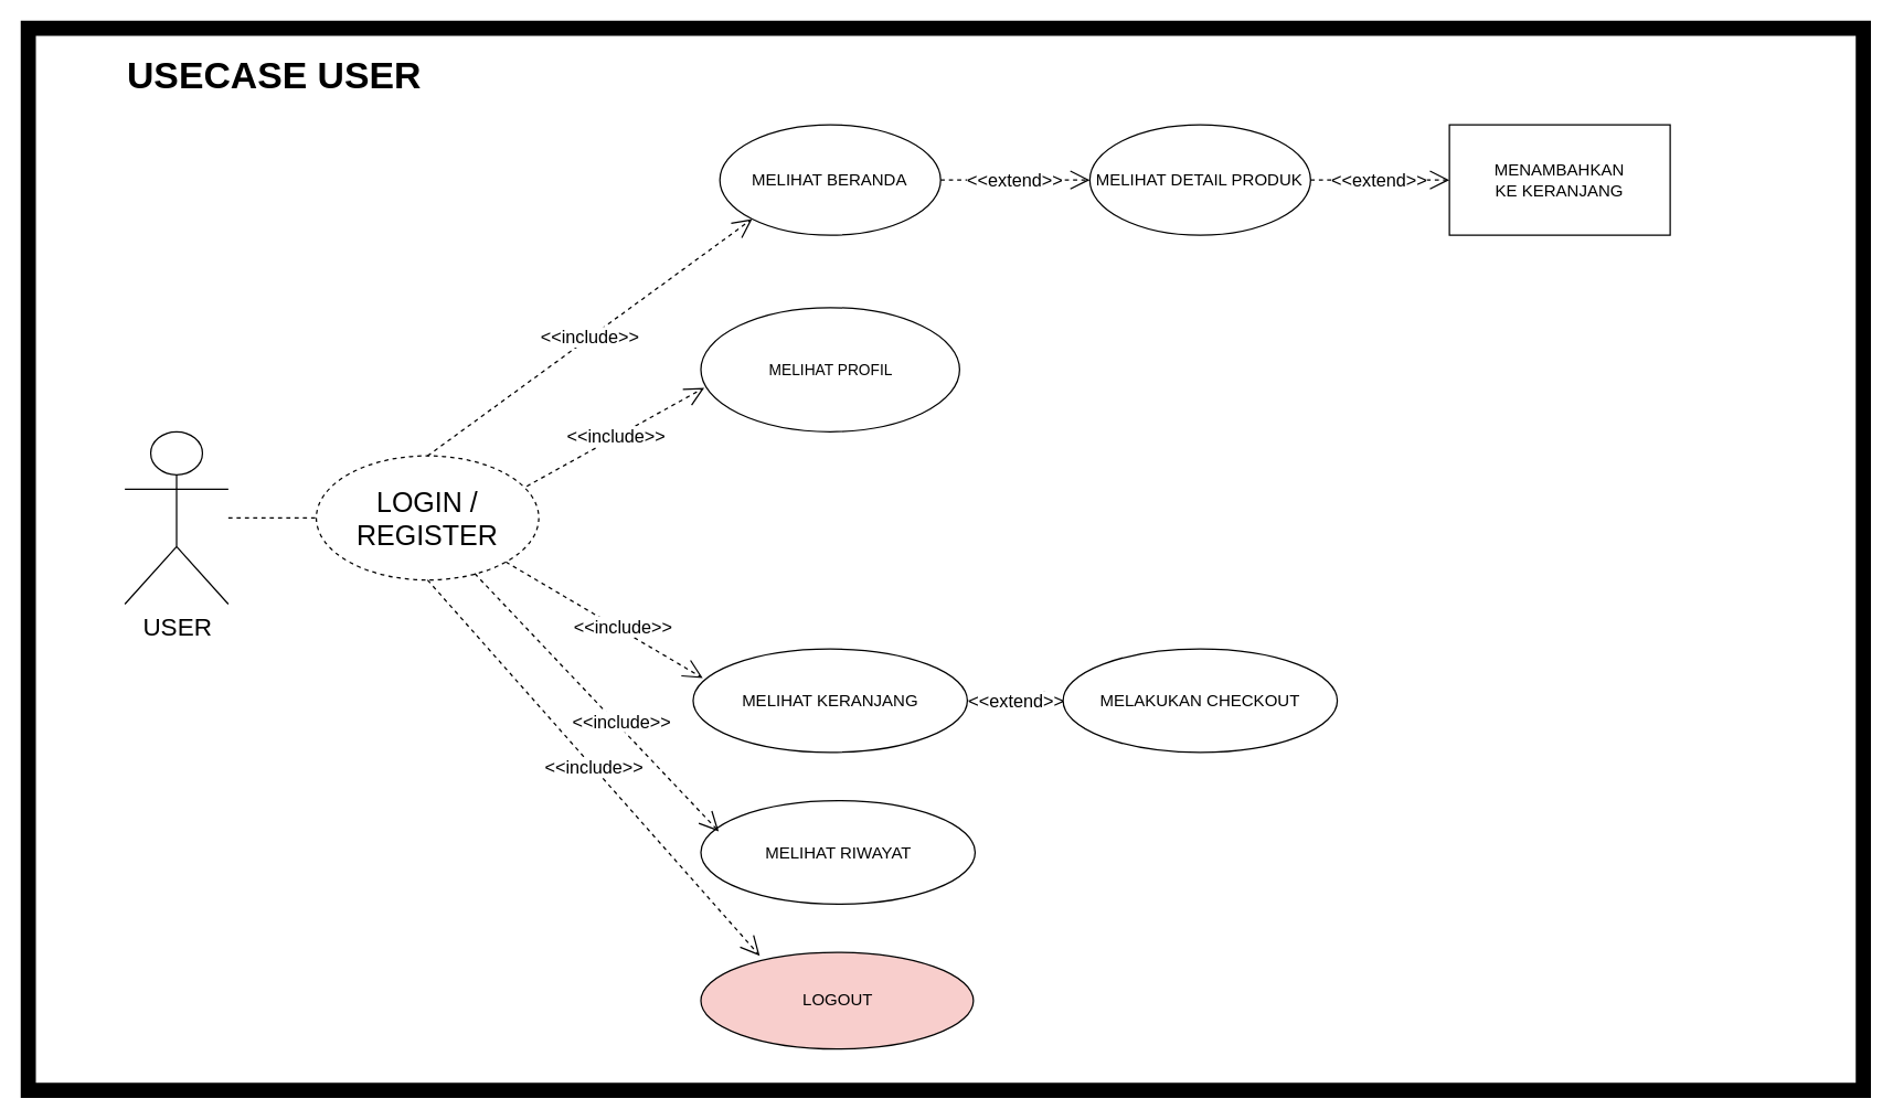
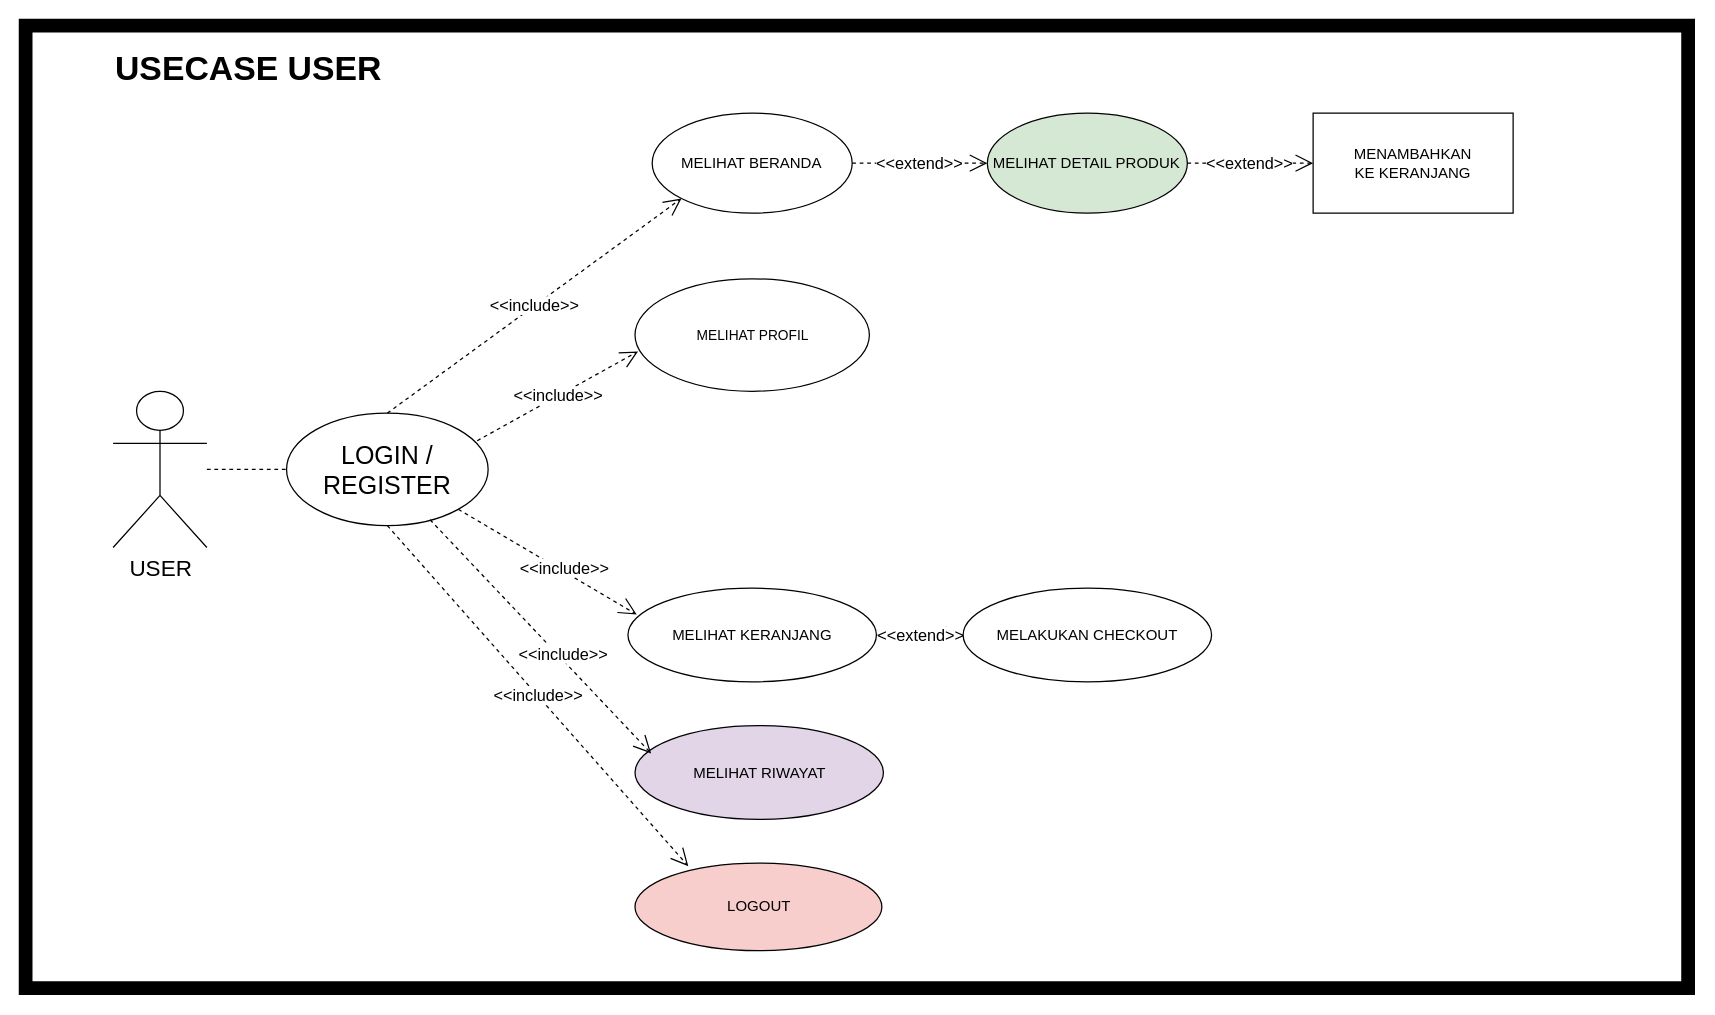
- <mxCell id="18" value="MELIHAT DETAIL PRODUK" style="ellipse;whiteSpace=wrap;html=1;" vertex="1" parent="1"><mxGeometry x="789.38" y="90" width="160" height="80" as="geometry" /></mxCell>
+ <mxCell id="18" value="MELIHAT DETAIL PRODUK" style="ellipse;whiteSpace=wrap;html=1;fillColor=#d5e8d4;" vertex="1" parent="1"><mxGeometry x="789.38" y="90" width="160" height="80" as="geometry" /></mxCell>
- <mxCell id="6" value="&lt;font style=&quot;font-size: 20px;&quot;&gt;LOGIN / REGISTER&lt;/font&gt;" style="ellipse;whiteSpace=wrap;html=1;dashed=1;" vertex="1" parent="1"><mxGeometry x="228.75" y="330" width="161.25" height="90" as="geometry" /></mxCell>
+ <mxCell id="6" value="&lt;font style=&quot;font-size: 20px;&quot;&gt;LOGIN / REGISTER&lt;/font&gt;" style="ellipse;whiteSpace=wrap;html=1;" vertex="1" parent="1"><mxGeometry x="228.75" y="330" width="161.25" height="90" as="geometry" /></mxCell>
- <mxCell id="15" value="MELIHAT RIWAYAT" style="ellipse;whiteSpace=wrap;html=1;" vertex="1" parent="1"><mxGeometry x="507.5" y="580" width="198.75" height="75" as="geometry" /></mxCell>
+ <mxCell id="15" value="MELIHAT RIWAYAT" style="ellipse;whiteSpace=wrap;html=1;fillColor=#e1d5e7;" vertex="1" parent="1"><mxGeometry x="507.5" y="580" width="198.75" height="75" as="geometry" /></mxCell>
